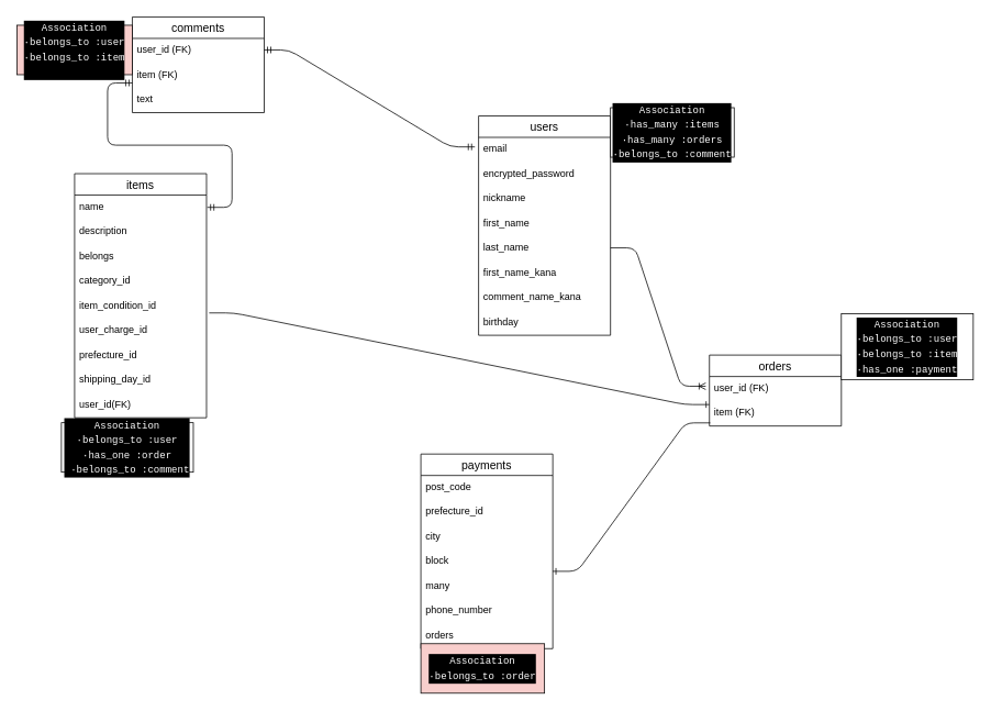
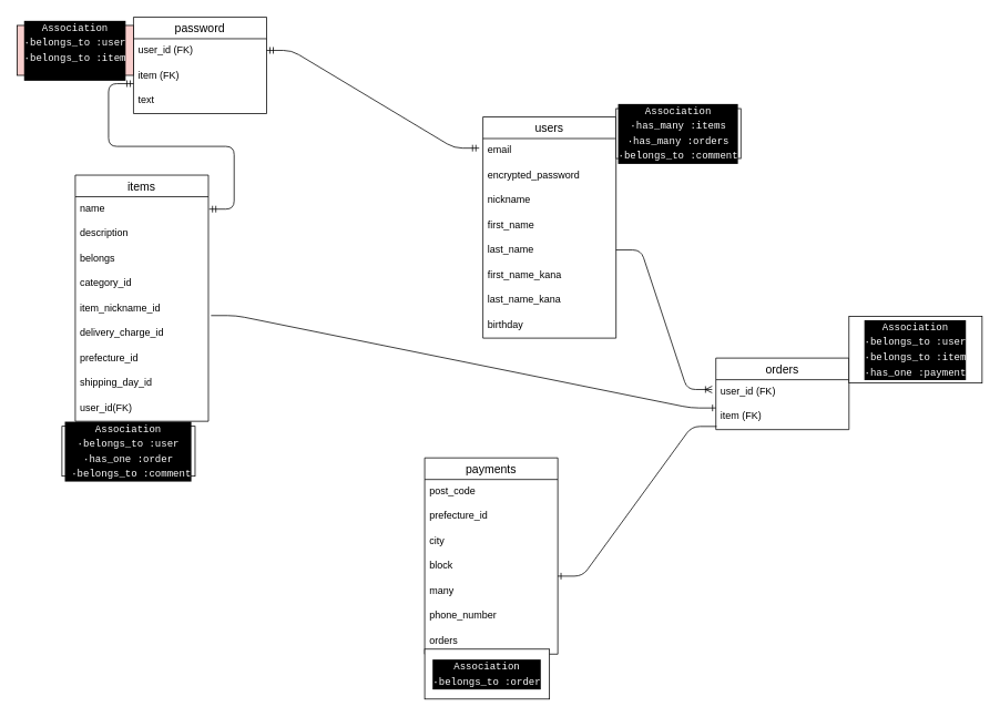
- <mxCell id="36" value="comments" style="swimlane;fontStyle=0;childLayout=stackLayout;horizontal=1;startSize=26;horizontalStack=0;resizeParent=1;resizeParentMax=0;resizeLast=0;collapsible=1;marginBottom=0;align=center;fontSize=14;fillColor=#FFFFFF;" parent="1" vertex="1"><mxGeometry x="160" y="20" width="160" height="116" as="geometry" /></mxCell>
+ <mxCell id="36" value="password" style="swimlane;fontStyle=0;childLayout=stackLayout;horizontal=1;startSize=26;horizontalStack=0;resizeParent=1;resizeParentMax=0;resizeLast=0;collapsible=1;marginBottom=0;align=center;fontSize=14;fillColor=#FFFFFF;" parent="1" vertex="1"><mxGeometry x="160" y="20" width="160" height="116" as="geometry" /></mxCell>
- <mxCell id="29" value="comment_name_kana" style="text;strokeColor=none;fillColor=none;spacingLeft=4;spacingRight=4;overflow=hidden;rotatable=0;points=[[0,0.5],[1,0.5]];portConstraint=eastwest;fontSize=12;" vertex="1" parent="22"><mxGeometry y="206" width="160" height="30" as="geometry" /></mxCell>
+ <mxCell id="29" value="last_name_kana" style="text;strokeColor=none;fillColor=none;spacingLeft=4;spacingRight=4;overflow=hidden;rotatable=0;points=[[0,0.5],[1,0.5]];portConstraint=eastwest;fontSize=12;" vertex="1" parent="22"><mxGeometry y="206" width="160" height="30" as="geometry" /></mxCell>
- <mxCell id="7" value="item_condition_id " style="text;strokeColor=none;fillColor=none;spacingLeft=4;spacingRight=4;overflow=hidden;rotatable=0;points=[[0,0.5],[1,0.5]];portConstraint=eastwest;fontSize=12;" parent="2" vertex="1"><mxGeometry y="146" width="160" height="30" as="geometry" /></mxCell>
+ <mxCell id="7" value="item_nickname_id " style="text;strokeColor=none;fillColor=none;spacingLeft=4;spacingRight=4;overflow=hidden;rotatable=0;points=[[0,0.5],[1,0.5]];portConstraint=eastwest;fontSize=12;" parent="2" vertex="1"><mxGeometry y="146" width="160" height="30" as="geometry" /></mxCell>
- <mxCell id="8" value="user_charge_id" style="text;strokeColor=none;fillColor=none;spacingLeft=4;spacingRight=4;overflow=hidden;rotatable=0;points=[[0,0.5],[1,0.5]];portConstraint=eastwest;fontSize=12;" parent="2" vertex="1"><mxGeometry y="176" width="160" height="30" as="geometry" /></mxCell>
+ <mxCell id="8" value="delivery_charge_id" style="text;strokeColor=none;fillColor=none;spacingLeft=4;spacingRight=4;overflow=hidden;rotatable=0;points=[[0,0.5],[1,0.5]];portConstraint=eastwest;fontSize=12;" parent="2" vertex="1"><mxGeometry y="176" width="160" height="30" as="geometry" /></mxCell>
- <mxCell id="21" value="&lt;div style=&quot;color: rgb(255 , 255 , 255) ; background-color: rgb(0 , 0 , 0) ; font-family: &amp;#34;menlo&amp;#34; , &amp;#34;monaco&amp;#34; , &amp;#34;courier new&amp;#34; , monospace ; line-height: 18px&quot;&gt;&lt;div&gt;Association&lt;/div&gt;&lt;div&gt;·belongs_to :order&lt;/div&gt;&lt;/div&gt;" style="rounded=0;whiteSpace=wrap;html=1;fillColor=#f8cecc;" parent="1" vertex="1"><mxGeometry x="510" y="780" width="150" height="60" as="geometry" /></mxCell>
+ <mxCell id="21" value="&lt;div style=&quot;color: rgb(255 , 255 , 255) ; background-color: rgb(0 , 0 , 0) ; font-family: &amp;#34;menlo&amp;#34; , &amp;#34;monaco&amp;#34; , &amp;#34;courier new&amp;#34; , monospace ; line-height: 18px&quot;&gt;&lt;div&gt;Association&lt;/div&gt;&lt;div&gt;·belongs_to :order&lt;/div&gt;&lt;/div&gt;" style="rounded=0;whiteSpace=wrap;html=1;fillColor=#FFFFFF;" parent="1" vertex="1"><mxGeometry x="510" y="780" width="150" height="60" as="geometry" /></mxCell>
